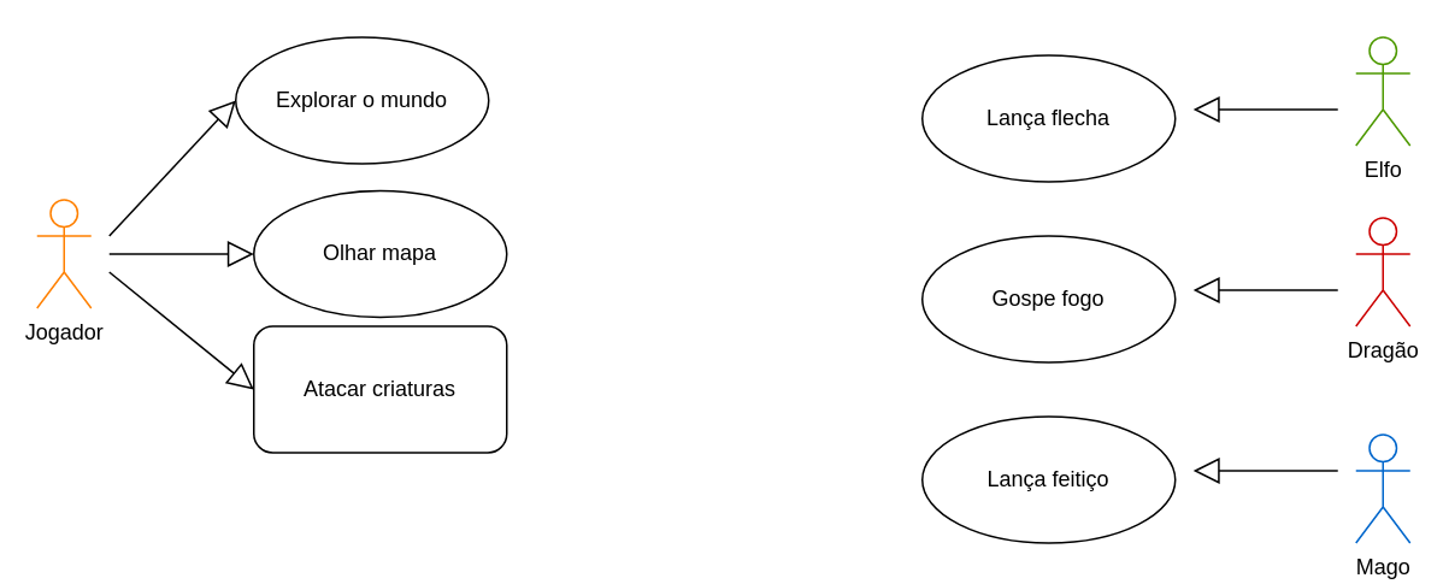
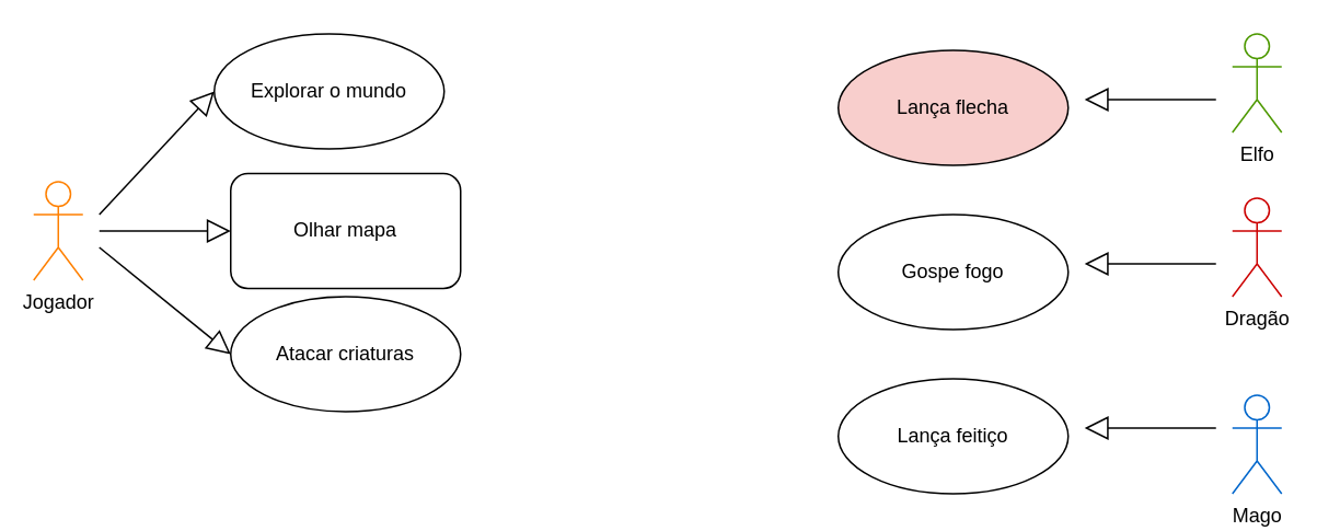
- <mxCell id="17" value="Lança flecha" style="ellipse;whiteSpace=wrap;html=1;" vertex="1" parent="1"><mxGeometry x="510" y="30" width="140" height="70" as="geometry" /></mxCell>
+ <mxCell id="17" value="Lança flecha" style="ellipse;whiteSpace=wrap;html=1;fillColor=#f8cecc;" vertex="1" parent="1"><mxGeometry x="510" y="30" width="140" height="70" as="geometry" /></mxCell>
- <mxCell id="4" value="Olhar mapa" style="ellipse;whiteSpace=wrap;html=1;" vertex="1" parent="1"><mxGeometry x="140" y="105" width="140" height="70" as="geometry" /></mxCell>
+ <mxCell id="4" value="Olhar mapa" style="whiteSpace=wrap;html=1;rounded=1;" vertex="1" parent="1"><mxGeometry x="140" y="105" width="140" height="70" as="geometry" /></mxCell>
- <mxCell id="5" value="Atacar criaturas" style="whiteSpace=wrap;html=1;rounded=1;" vertex="1" parent="1"><mxGeometry x="140" y="180" width="140" height="70" as="geometry" /></mxCell>
+ <mxCell id="5" value="Atacar criaturas" style="ellipse;whiteSpace=wrap;html=1;" vertex="1" parent="1"><mxGeometry x="140" y="180" width="140" height="70" as="geometry" /></mxCell>
